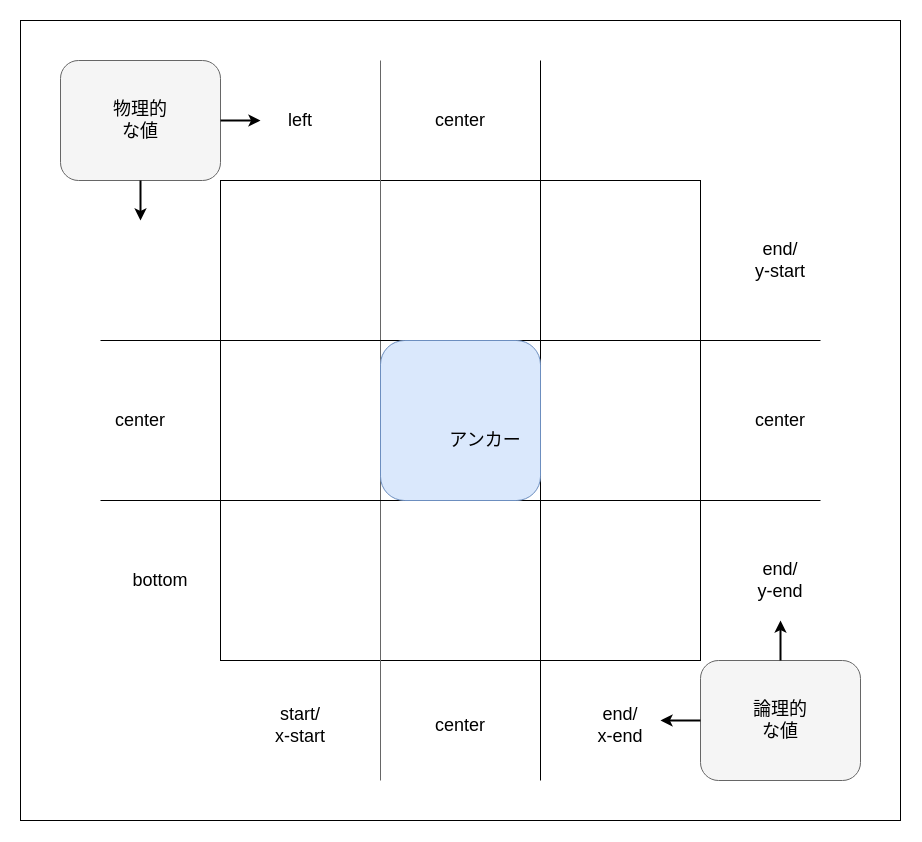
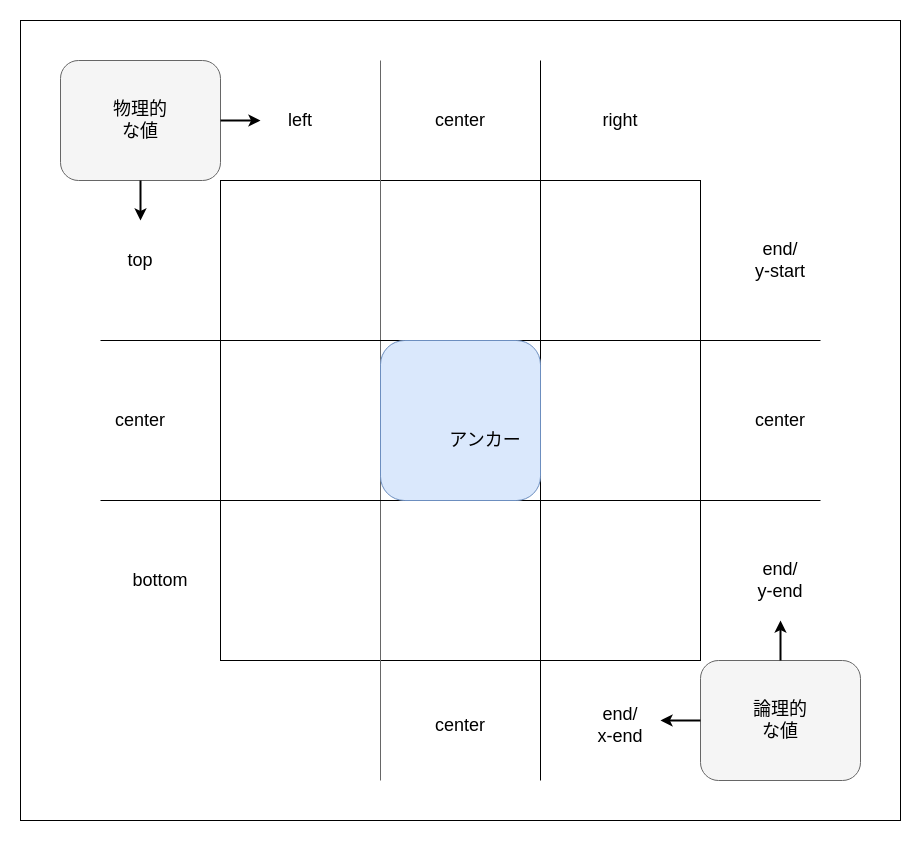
+ <mxCell id="21" value="&lt;font style=&quot;font-size: 18px;&quot;&gt;right&lt;/font&gt;" style="text;html=1;strokeColor=none;fillColor=none;align=center;verticalAlign=middle;whiteSpace=wrap;rounded=0;" parent="1" vertex="1"><mxGeometry x="590" y="110" width="60" height="20" as="geometry" /></mxCell>
+ <mxCell id="16" value="&lt;font style=&quot;font-size: 18px;&quot;&gt;top&lt;/font&gt;" style="text;html=1;strokeColor=none;fillColor=none;align=center;verticalAlign=middle;whiteSpace=wrap;rounded=0;" parent="1" vertex="1"><mxGeometry x="110" y="245" width="60" height="30" as="geometry" /></mxCell>
- <mxCell id="13" value="&lt;div&gt;&lt;font style=&quot;font-size: 18px;&quot;&gt;start/&lt;/font&gt;&lt;/div&gt;&lt;div&gt;&lt;font style=&quot;font-size: 18px;&quot;&gt;x-start&lt;/font&gt;&lt;/div&gt;" style="text;html=1;strokeColor=none;fillColor=none;align=center;verticalAlign=middle;whiteSpace=wrap;rounded=0;" parent="1" vertex="1"><mxGeometry x="270" y="715" width="60" height="20" as="geometry" /></mxCell>
